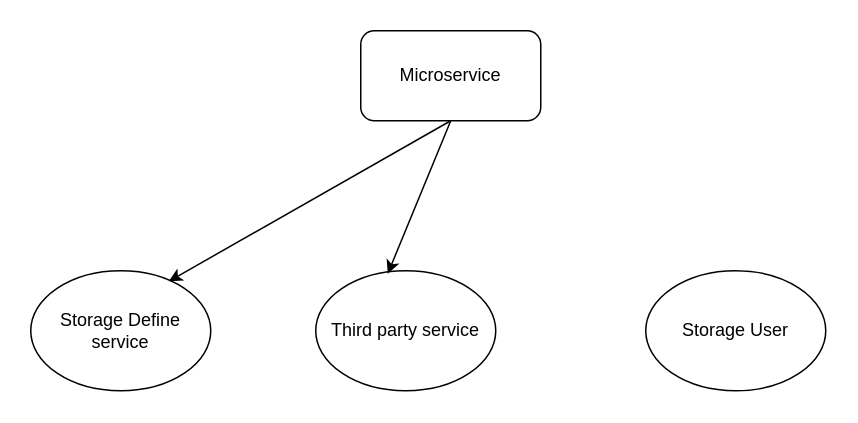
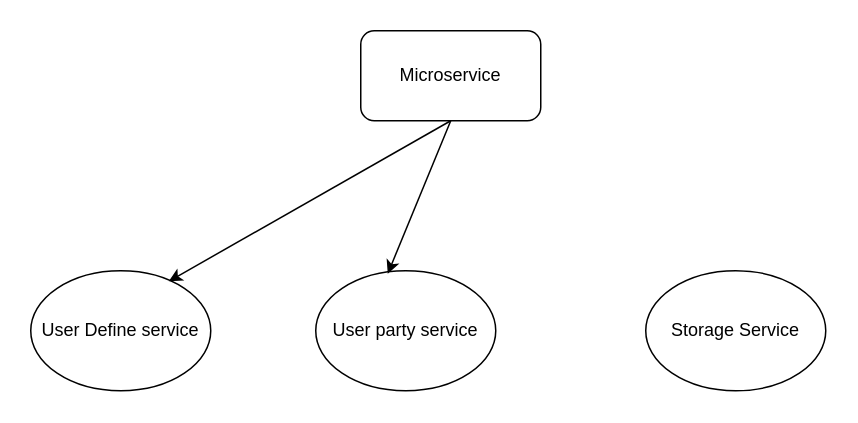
- <mxCell id="3" value="Storage Define service" style="ellipse;whiteSpace=wrap;html=1;" vertex="1" parent="1"><mxGeometry x="20" y="180" width="120" height="80" as="geometry" /></mxCell>
+ <mxCell id="3" value="User Define service" style="ellipse;whiteSpace=wrap;html=1;" vertex="1" parent="1"><mxGeometry x="20" y="180" width="120" height="80" as="geometry" /></mxCell>
- <mxCell id="4" value="Third party service" style="ellipse;whiteSpace=wrap;html=1;" vertex="1" parent="1"><mxGeometry x="210" y="180" width="120" height="80" as="geometry" /></mxCell>
+ <mxCell id="4" value="User party service" style="ellipse;whiteSpace=wrap;html=1;" vertex="1" parent="1"><mxGeometry x="210" y="180" width="120" height="80" as="geometry" /></mxCell>
- <mxCell id="5" value="Storage User" style="ellipse;whiteSpace=wrap;html=1;" vertex="1" parent="1"><mxGeometry x="430" y="180" width="120" height="80" as="geometry" /></mxCell>
+ <mxCell id="5" value="Storage Service" style="ellipse;whiteSpace=wrap;html=1;" vertex="1" parent="1"><mxGeometry x="430" y="180" width="120" height="80" as="geometry" /></mxCell>
